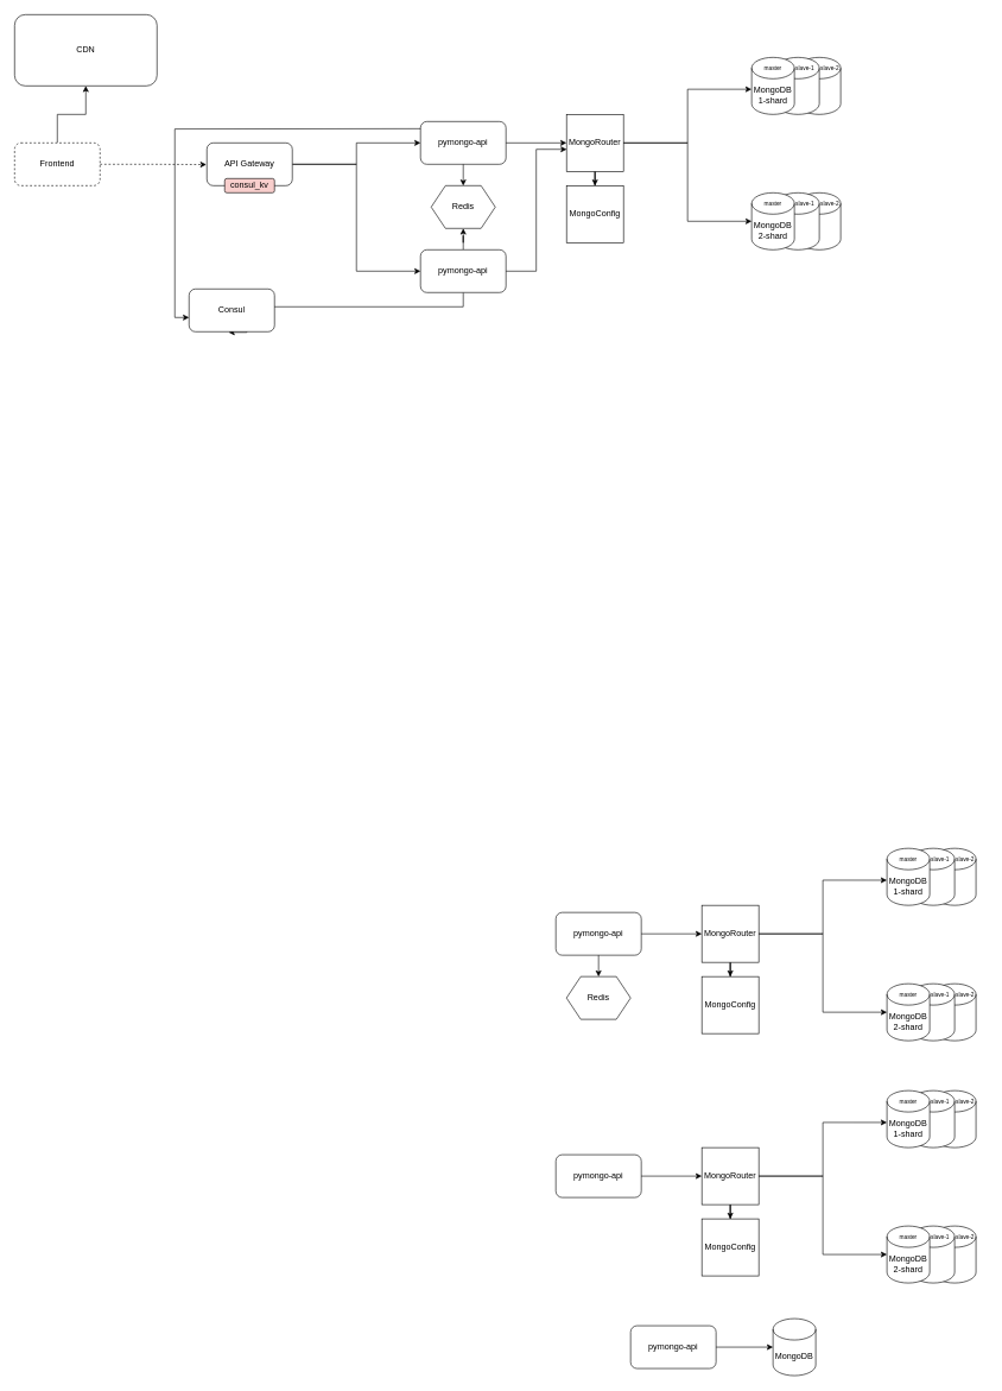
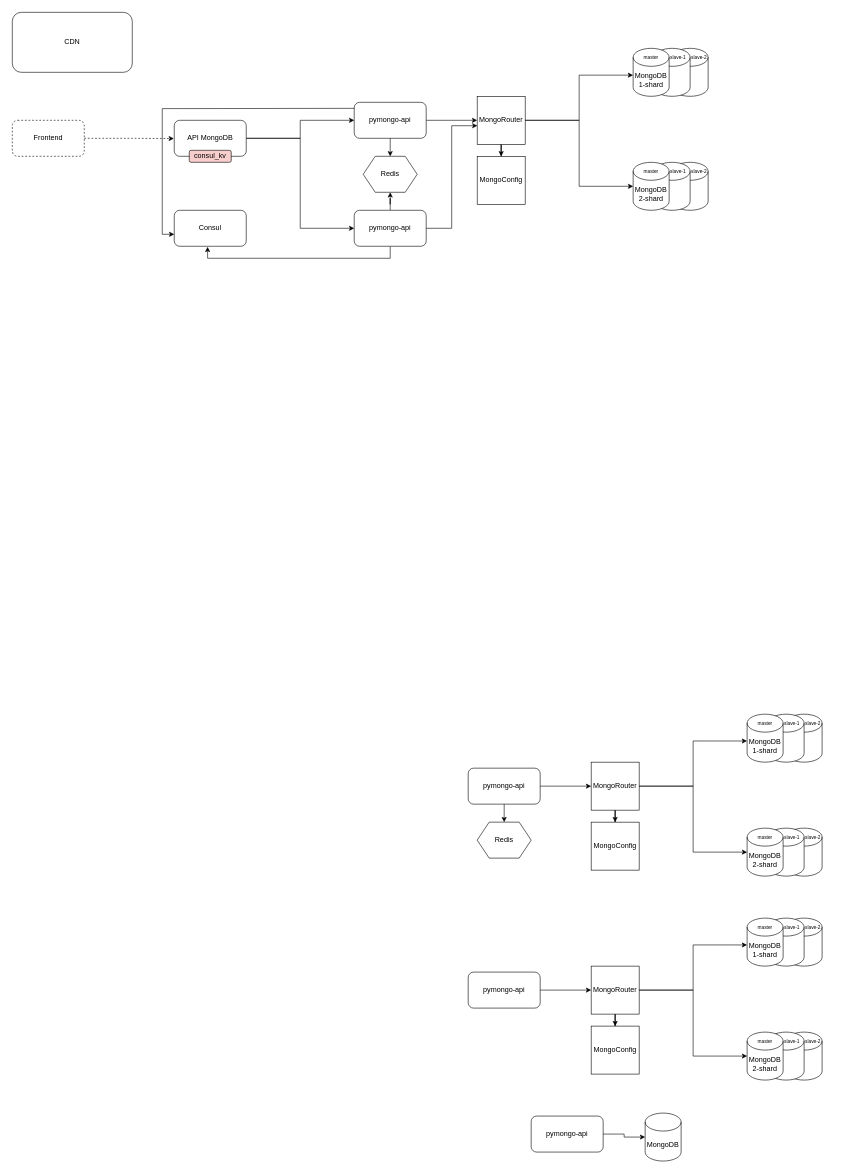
- <mxCell id="76" style="edgeStyle=orthogonalEdgeStyle;rounded=0;orthogonalLoop=1;jettySize=auto;html=1;entryX=0.5;entryY=1;entryDx=0;entryDy=0;" edge="1" parent="1" source="77" target="79"><mxGeometry relative="1" as="geometry" /></mxCell>
- <mxCell id="73" value="API Gateway" style="rounded=1;whiteSpace=wrap;html=1;" vertex="1" parent="1"><mxGeometry x="290" y="200" width="120" height="60" as="geometry" /></mxCell>
+ <mxCell id="73" value="API MongoDB" style="rounded=1;whiteSpace=wrap;html=1;" vertex="1" parent="1"><mxGeometry x="290" y="200" width="120" height="60" as="geometry" /></mxCell>
- <mxCell id="74" value="Consul" style="rounded=1;whiteSpace=wrap;html=1;" vertex="1" parent="1"><mxGeometry x="265" y="405" width="120" height="60" as="geometry" /></mxCell>
+ <mxCell id="74" value="Consul" style="rounded=1;whiteSpace=wrap;html=1;" vertex="1" parent="1"><mxGeometry x="290" y="350" width="120" height="60" as="geometry" /></mxCell>
- <mxCell id="6" value="MongoDB" style="shape=cylinder3;whiteSpace=wrap;html=1;boundedLbl=1;backgroundOutline=1;size=15;" vertex="1" parent="1"><mxGeometry x="1085" y="1850" width="60" height="80" as="geometry" /></mxCell>
+ <mxCell id="6" value="MongoDB" style="shape=cylinder3;whiteSpace=wrap;html=1;boundedLbl=1;backgroundOutline=1;size=15;" vertex="1" parent="1"><mxGeometry x="1075" y="1855" width="60" height="80" as="geometry" /></mxCell>
